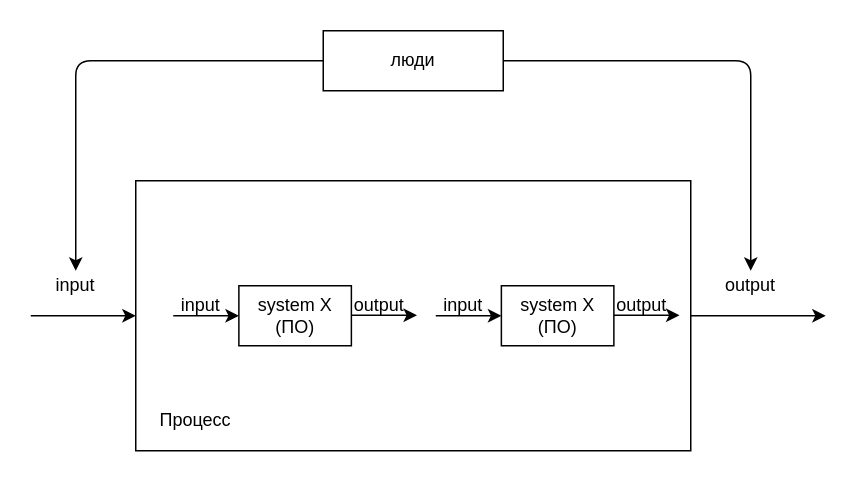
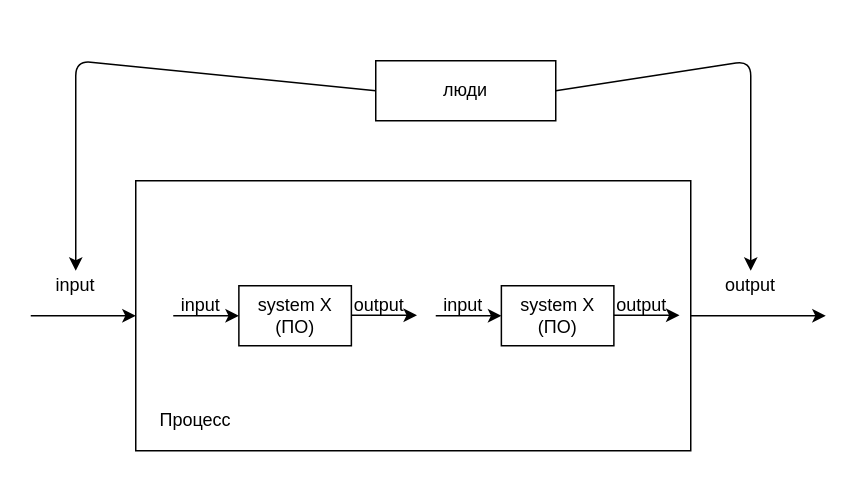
- <mxCell id="7" value="люди" style="rounded=0;whiteSpace=wrap;html=1;" parent="1" vertex="1"><mxGeometry x="215" y="20" width="120" height="40" as="geometry" /></mxCell>
+ <mxCell id="7" value="люди" style="rounded=0;whiteSpace=wrap;html=1;" parent="1" vertex="1"><mxGeometry x="250" y="40" width="120" height="40" as="geometry" /></mxCell>
